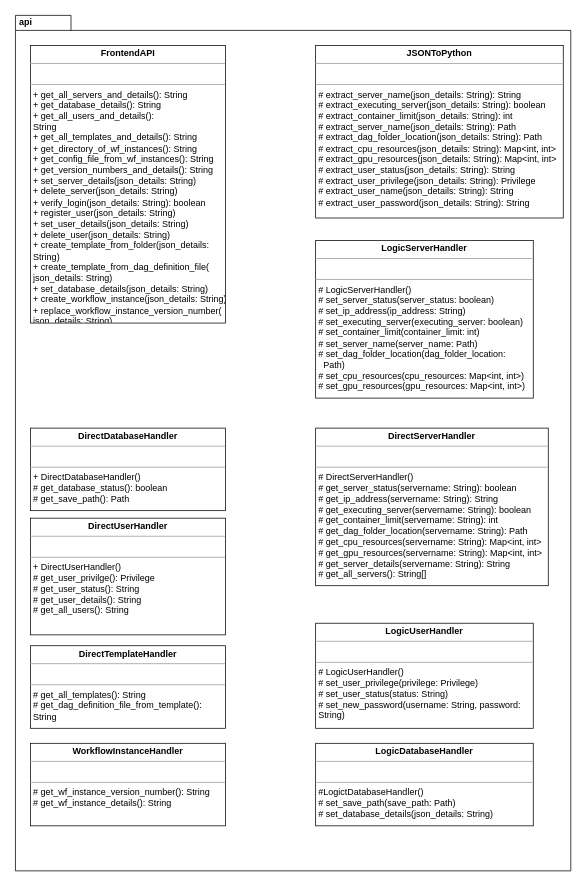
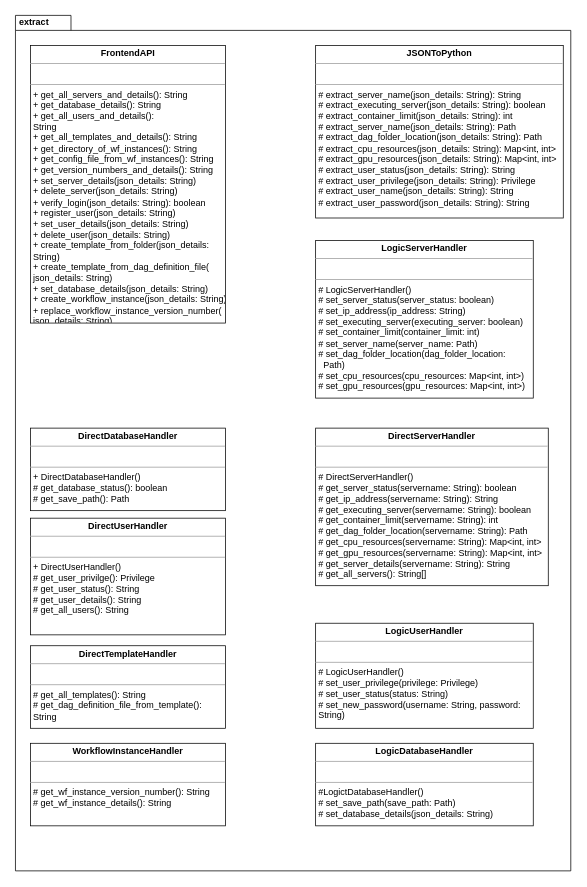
- <mxCell id="2" value="&amp;nbsp;api" style="shape=folder;fontStyle=1;spacingTop=-5;tabWidth=40;tabHeight=20;tabPosition=left;html=1;align=left;verticalAlign=top;" parent="1" vertex="1"><mxGeometry x="20" y="20" width="740" height="1140" as="geometry" /></mxCell>
+ <mxCell id="2" value="&amp;nbsp;extract" style="shape=folder;fontStyle=1;spacingTop=-5;tabWidth=40;tabHeight=20;tabPosition=left;html=1;align=left;verticalAlign=top;" parent="1" vertex="1"><mxGeometry x="20" y="20" width="740" height="1140" as="geometry" /></mxCell>
